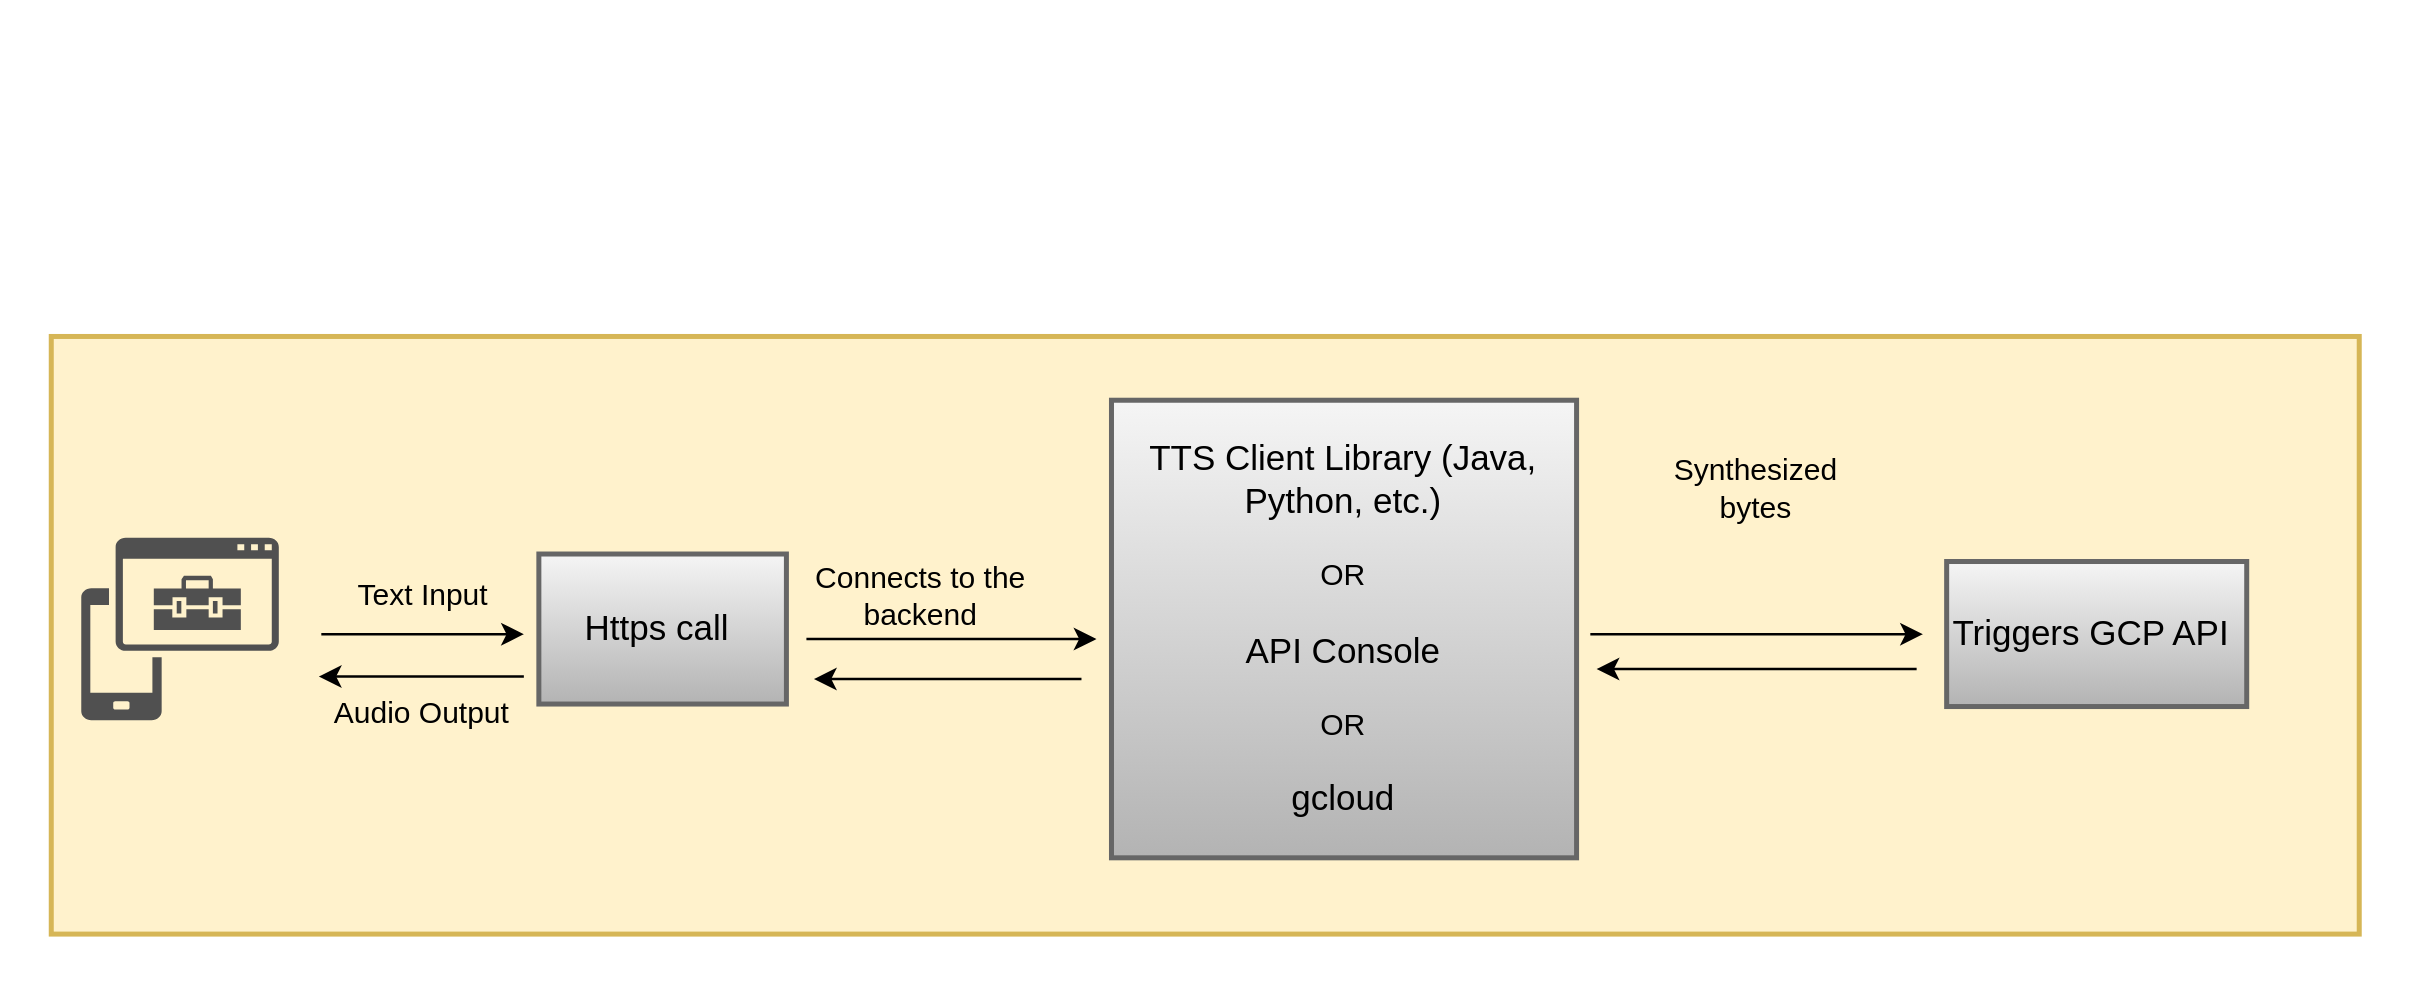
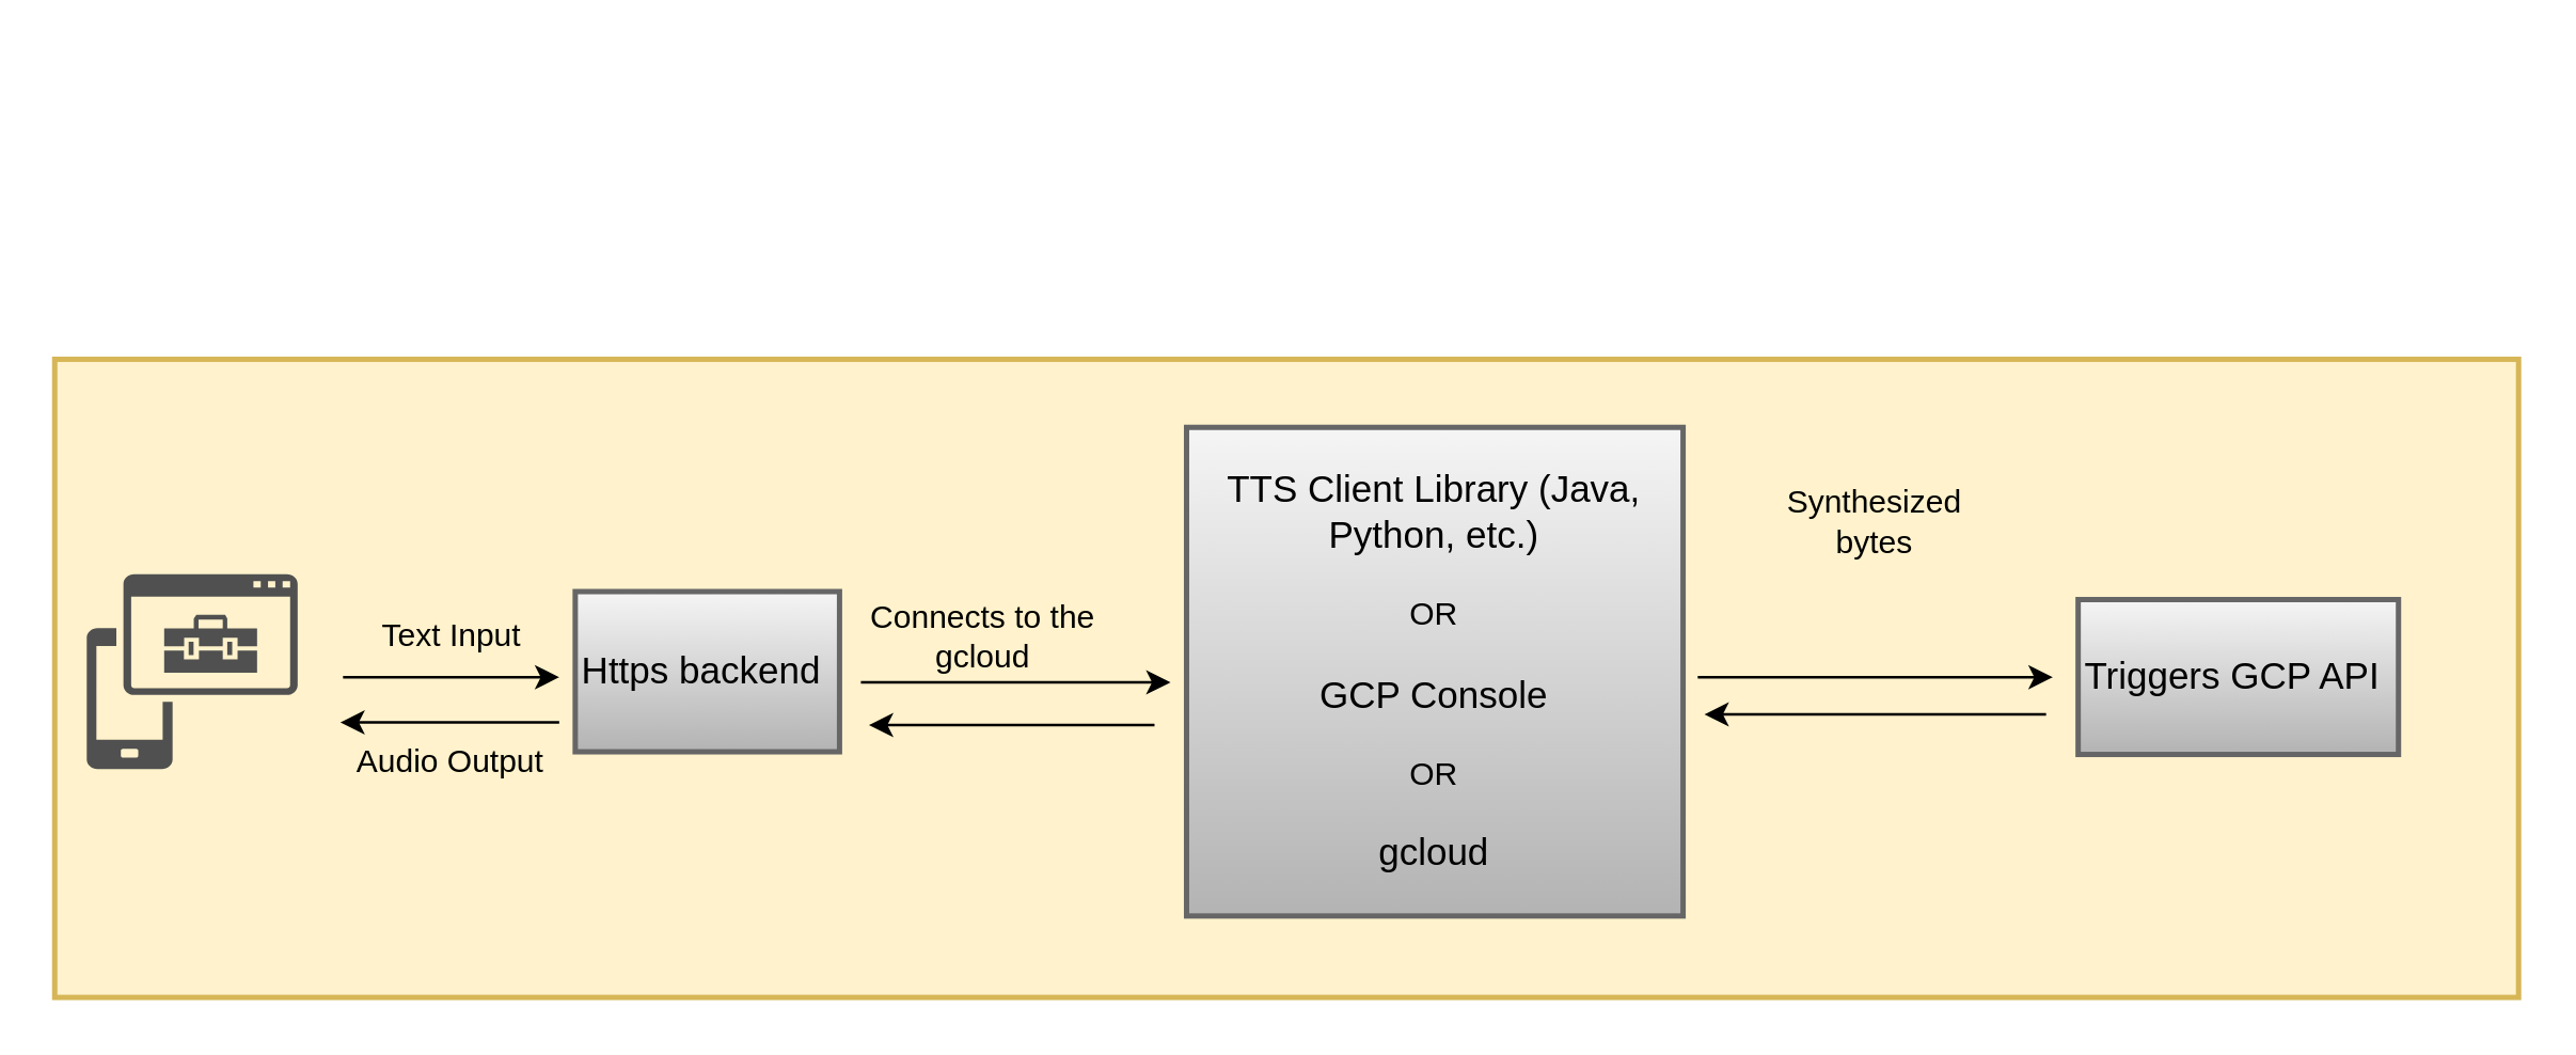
- <mxCell id="14" value="Connects to the backend" style="text;html=1;strokeColor=none;fillColor=none;align=center;verticalAlign=middle;whiteSpace=wrap;rounded=0;" vertex="1" parent="1"><mxGeometry x="320" y="224" width="96" height="28" as="geometry" /></mxCell>
+ <mxCell id="14" value="Connects to the gcloud" style="text;html=1;strokeColor=none;fillColor=none;align=center;verticalAlign=middle;whiteSpace=wrap;rounded=0;" vertex="1" parent="1"><mxGeometry x="320" y="224" width="96" height="28" as="geometry" /></mxCell>
- <mxCell id="4" value="&lt;font style=&quot;font-size: 14px&quot;&gt;Https call&amp;nbsp;&lt;/font&gt;" style="rounded=0;whiteSpace=wrap;html=1;strokeWidth=2;fillColor=#f5f5f5;strokeColor=#666666;gradientColor=#b3b3b3;" vertex="1" parent="1"><mxGeometry x="215" y="221" width="99" height="60" as="geometry" /></mxCell>
+ <mxCell id="4" value="&lt;font style=&quot;font-size: 14px&quot;&gt;Https backend&amp;nbsp;&lt;/font&gt;" style="rounded=0;whiteSpace=wrap;html=1;strokeWidth=2;fillColor=#f5f5f5;strokeColor=#666666;gradientColor=#b3b3b3;" vertex="1" parent="1"><mxGeometry x="215" y="221" width="99" height="60" as="geometry" /></mxCell>
- <mxCell id="5" value="&lt;font&gt;&lt;span style=&quot;font-size: 14px&quot;&gt;TTS Client Library (Java, Python, etc.)&lt;/span&gt;&lt;br&gt;&lt;br&gt;&lt;font style=&quot;font-size: 12px&quot;&gt;OR&lt;/font&gt;&lt;br&gt;&lt;br&gt;&lt;span style=&quot;font-size: 14px&quot;&gt;API Console&lt;/span&gt;&lt;br&gt;&lt;br&gt;&lt;font style=&quot;font-size: 12px&quot;&gt;OR&lt;/font&gt;&lt;br&gt;&lt;br&gt;&lt;span style=&quot;font-size: 14px&quot;&gt;gcloud&lt;/span&gt;&lt;/font&gt;" style="rounded=0;whiteSpace=wrap;html=1;strokeWidth=2;gradientColor=#b3b3b3;fillColor=#f5f5f5;strokeColor=#666666;" vertex="1" parent="1"><mxGeometry x="444" y="159.5" width="186" height="183" as="geometry" /></mxCell>
+ <mxCell id="5" value="&lt;font&gt;&lt;span style=&quot;font-size: 14px&quot;&gt;TTS Client Library (Java, Python, etc.)&lt;/span&gt;&lt;br&gt;&lt;br&gt;&lt;font style=&quot;font-size: 12px&quot;&gt;OR&lt;/font&gt;&lt;br&gt;&lt;br&gt;&lt;span style=&quot;font-size: 14px&quot;&gt;GCP Console&lt;/span&gt;&lt;br&gt;&lt;br&gt;&lt;font style=&quot;font-size: 12px&quot;&gt;OR&lt;/font&gt;&lt;br&gt;&lt;br&gt;&lt;span style=&quot;font-size: 14px&quot;&gt;gcloud&lt;/span&gt;&lt;/font&gt;" style="rounded=0;whiteSpace=wrap;html=1;strokeWidth=2;gradientColor=#b3b3b3;fillColor=#f5f5f5;strokeColor=#666666;" vertex="1" parent="1"><mxGeometry x="444" y="159.5" width="186" height="183" as="geometry" /></mxCell>
